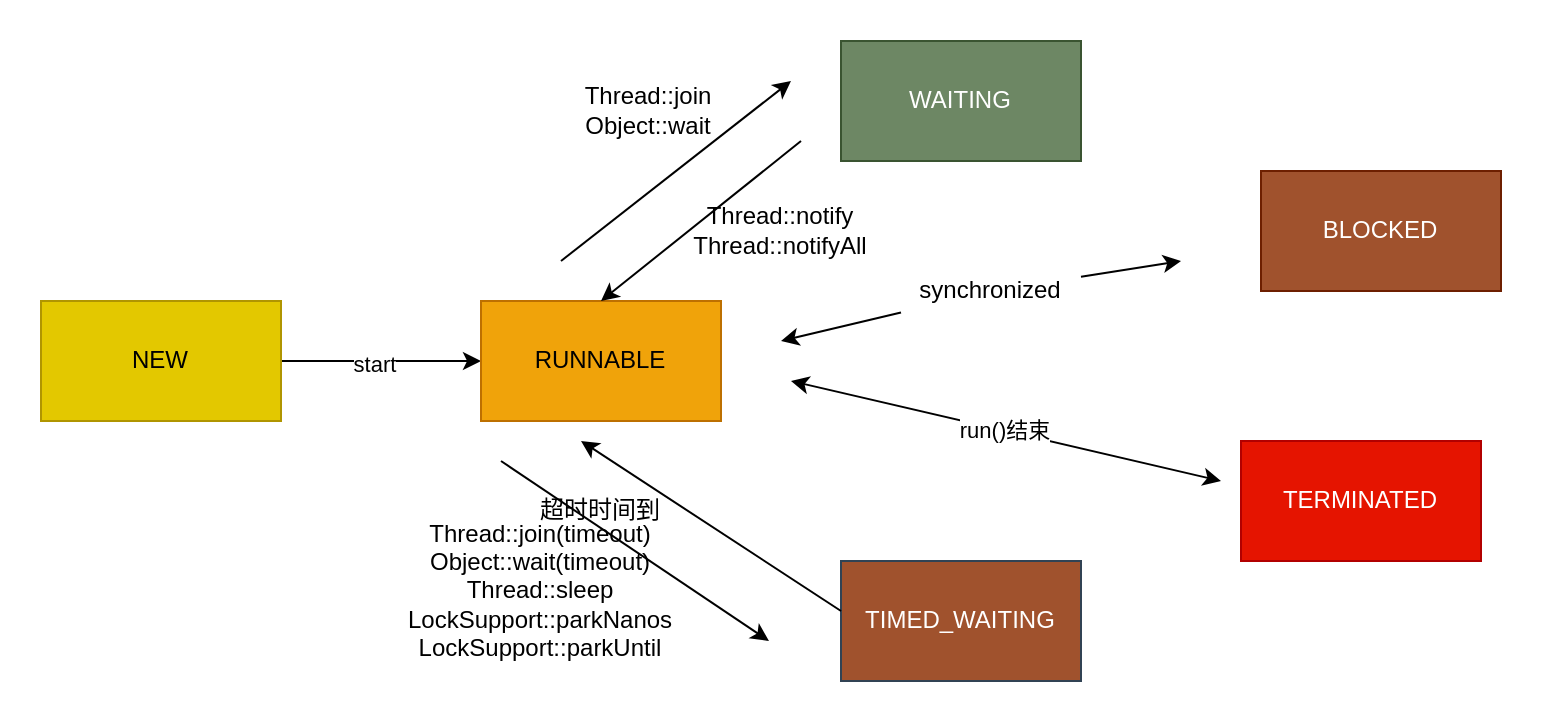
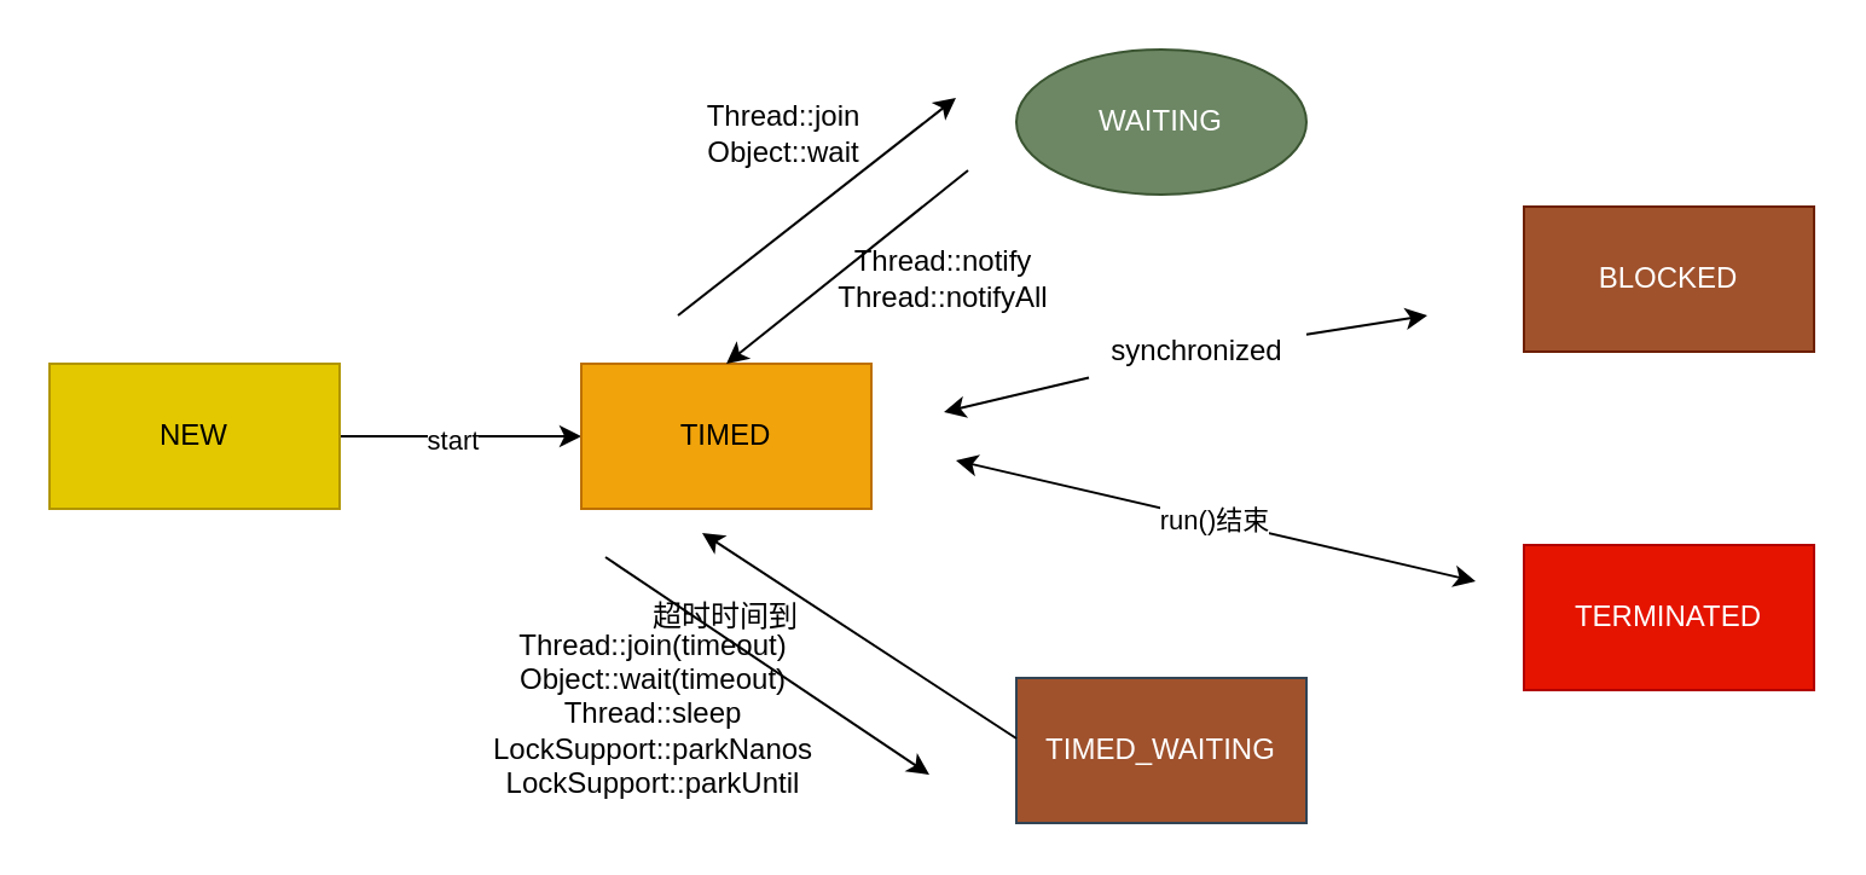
- <mxCell id="8" value="WAITING" style="whiteSpace=wrap;html=1;rounded=0;fillColor=#6d8764;fontColor=#ffffff;strokeColor=#3A5431;" vertex="1" parent="1"><mxGeometry x="420" y="20" width="120" height="60" as="geometry" /></mxCell>
+ <mxCell id="8" value="WAITING" style="ellipse;whiteSpace=wrap;html=1;fillColor=#6d8764;fontColor=#ffffff;strokeColor=#3A5431;" vertex="1" parent="1"><mxGeometry x="420" y="20" width="120" height="60" as="geometry" /></mxCell>
- <mxCell id="6" value="RUNNABLE" style="whiteSpace=wrap;html=1;rounded=0;fillColor=#f0a30a;fontColor=#000000;strokeColor=#BD7000;" vertex="1" parent="1"><mxGeometry x="240" y="150" width="120" height="60" as="geometry" /></mxCell>
+ <mxCell id="6" value="TIMED" style="whiteSpace=wrap;html=1;rounded=0;fillColor=#f0a30a;fontColor=#000000;strokeColor=#BD7000;" vertex="1" parent="1"><mxGeometry x="240" y="150" width="120" height="60" as="geometry" /></mxCell>
- <mxCell id="22" value="TERMINATED" style="rounded=0;whiteSpace=wrap;html=1;fillColor=#e51400;fontColor=#ffffff;strokeColor=#B20000;" vertex="1" parent="1"><mxGeometry x="620" y="220" width="120" height="60" as="geometry" /></mxCell>
+ <mxCell id="22" value="TERMINATED" style="rounded=0;whiteSpace=wrap;html=1;fillColor=#e51400;fontColor=#ffffff;strokeColor=#B20000;" vertex="1" parent="1"><mxGeometry x="630" y="225" width="120" height="60" as="geometry" /></mxCell>
